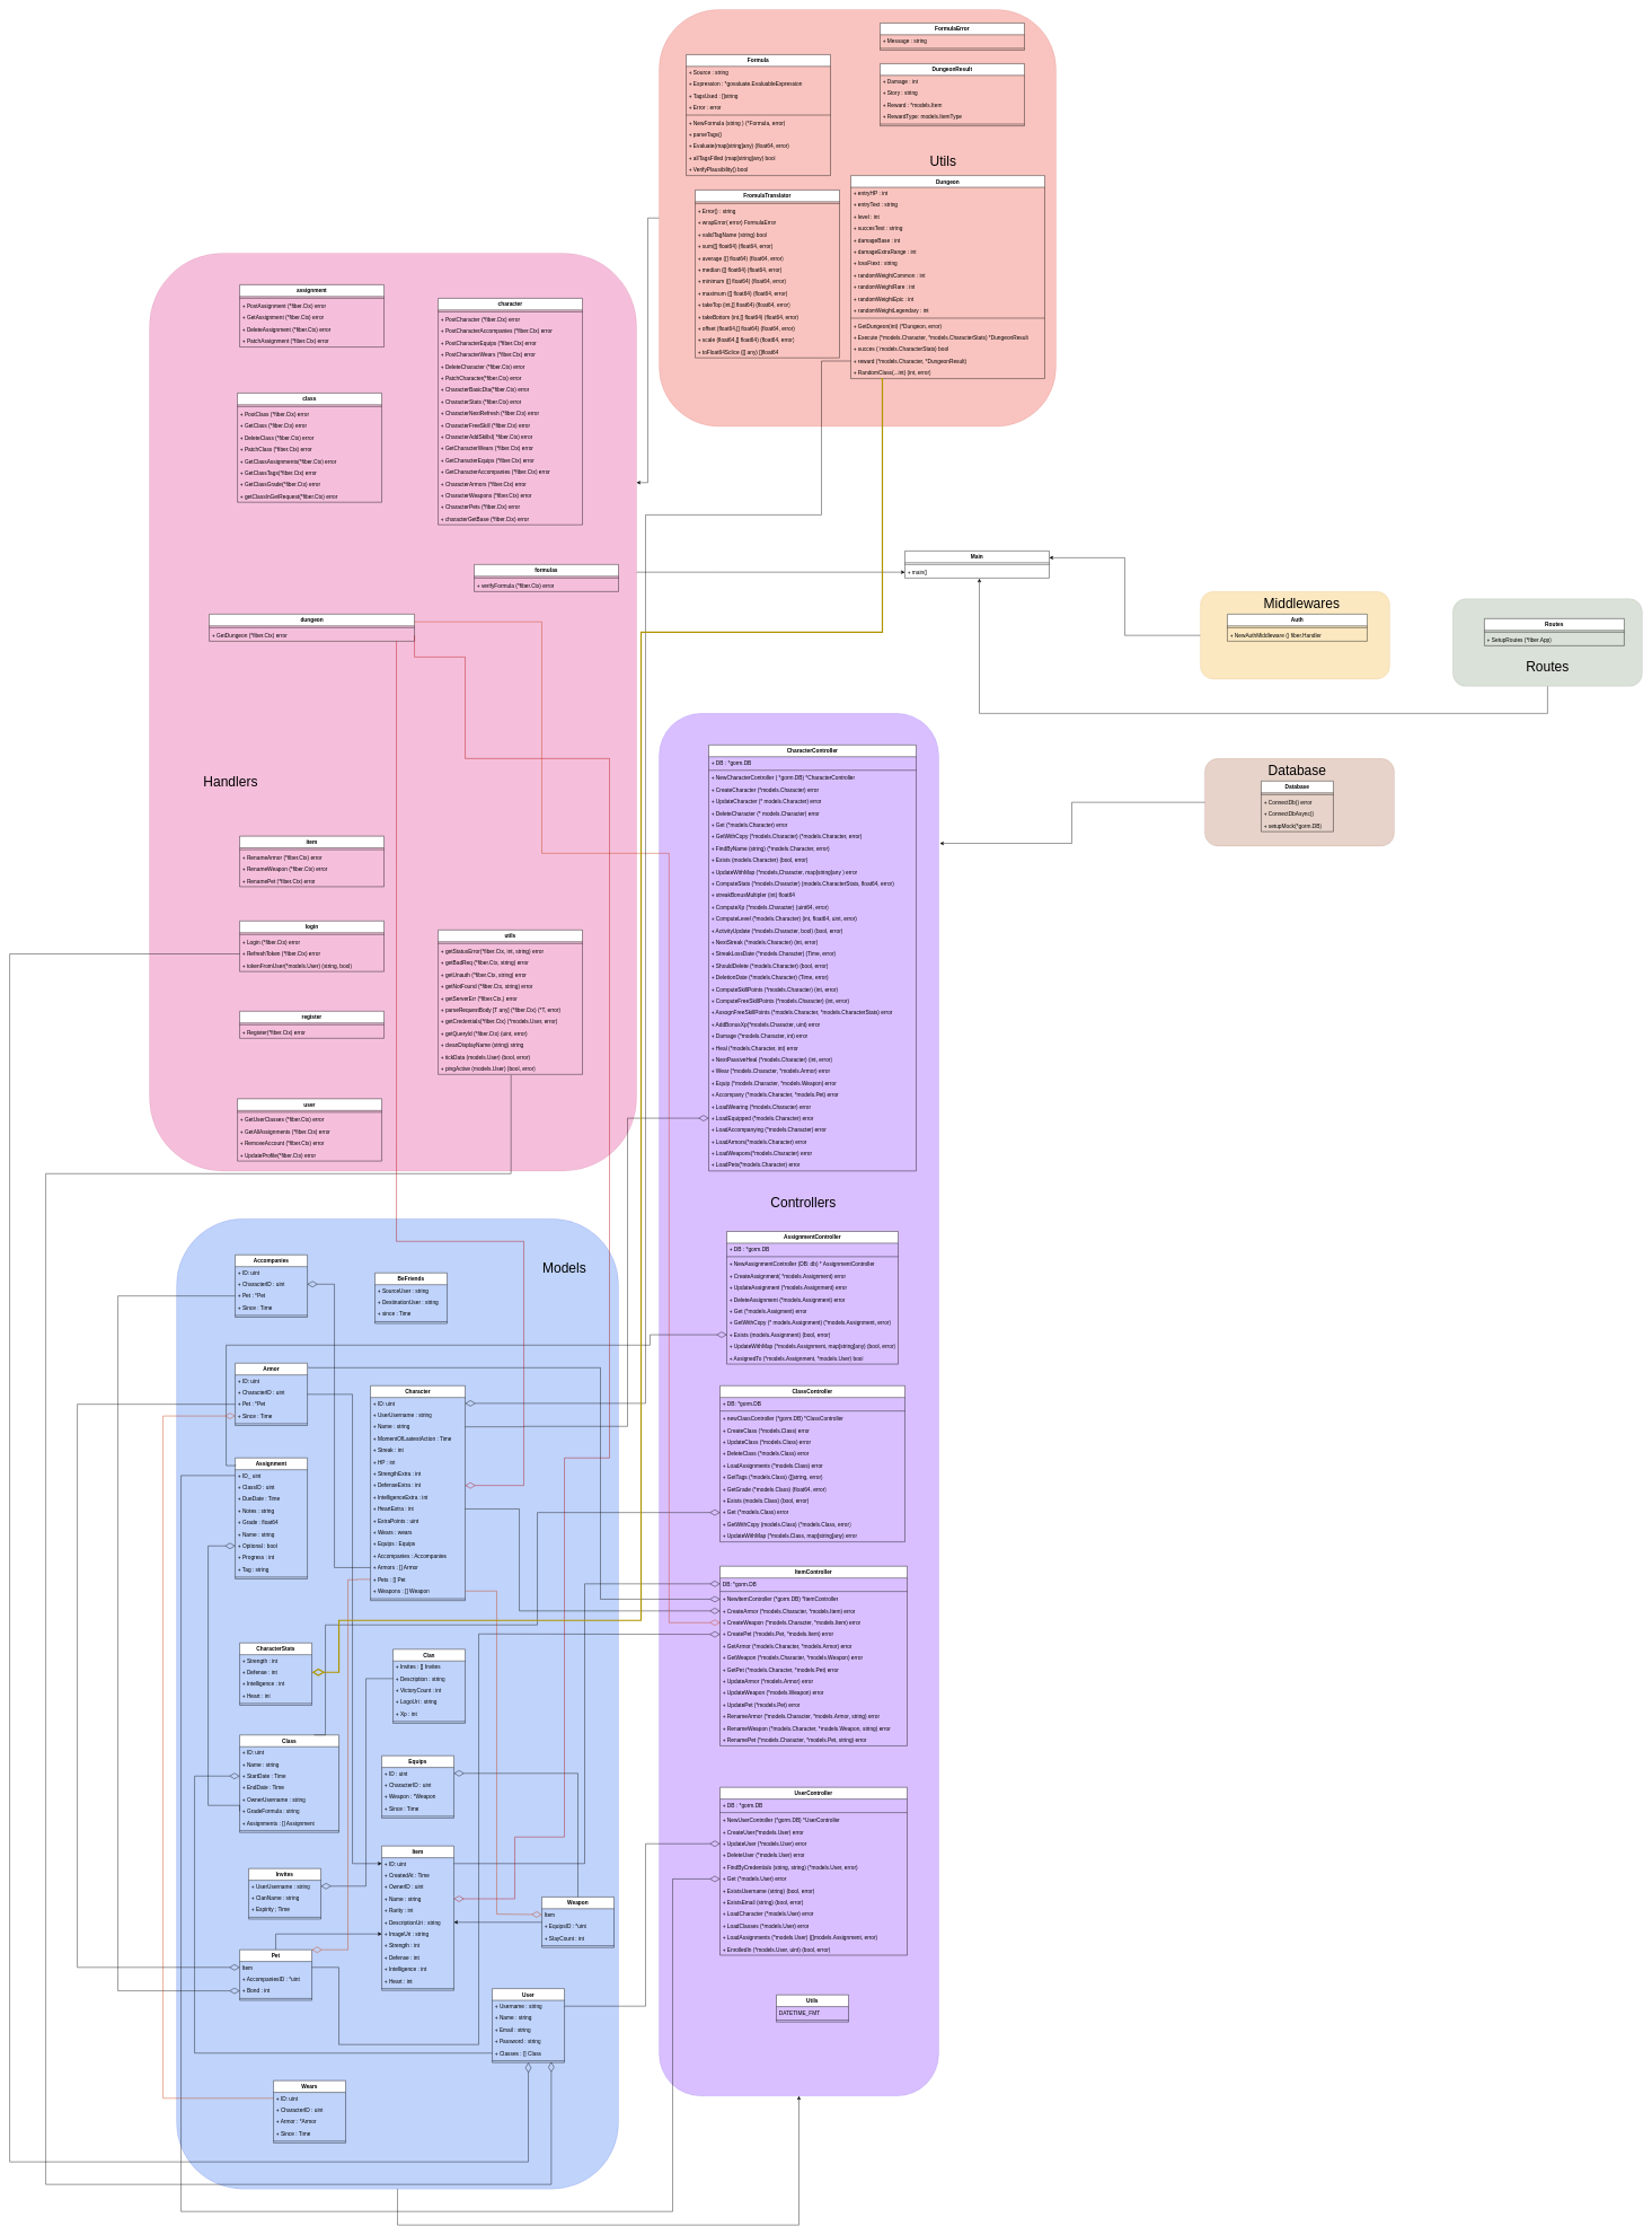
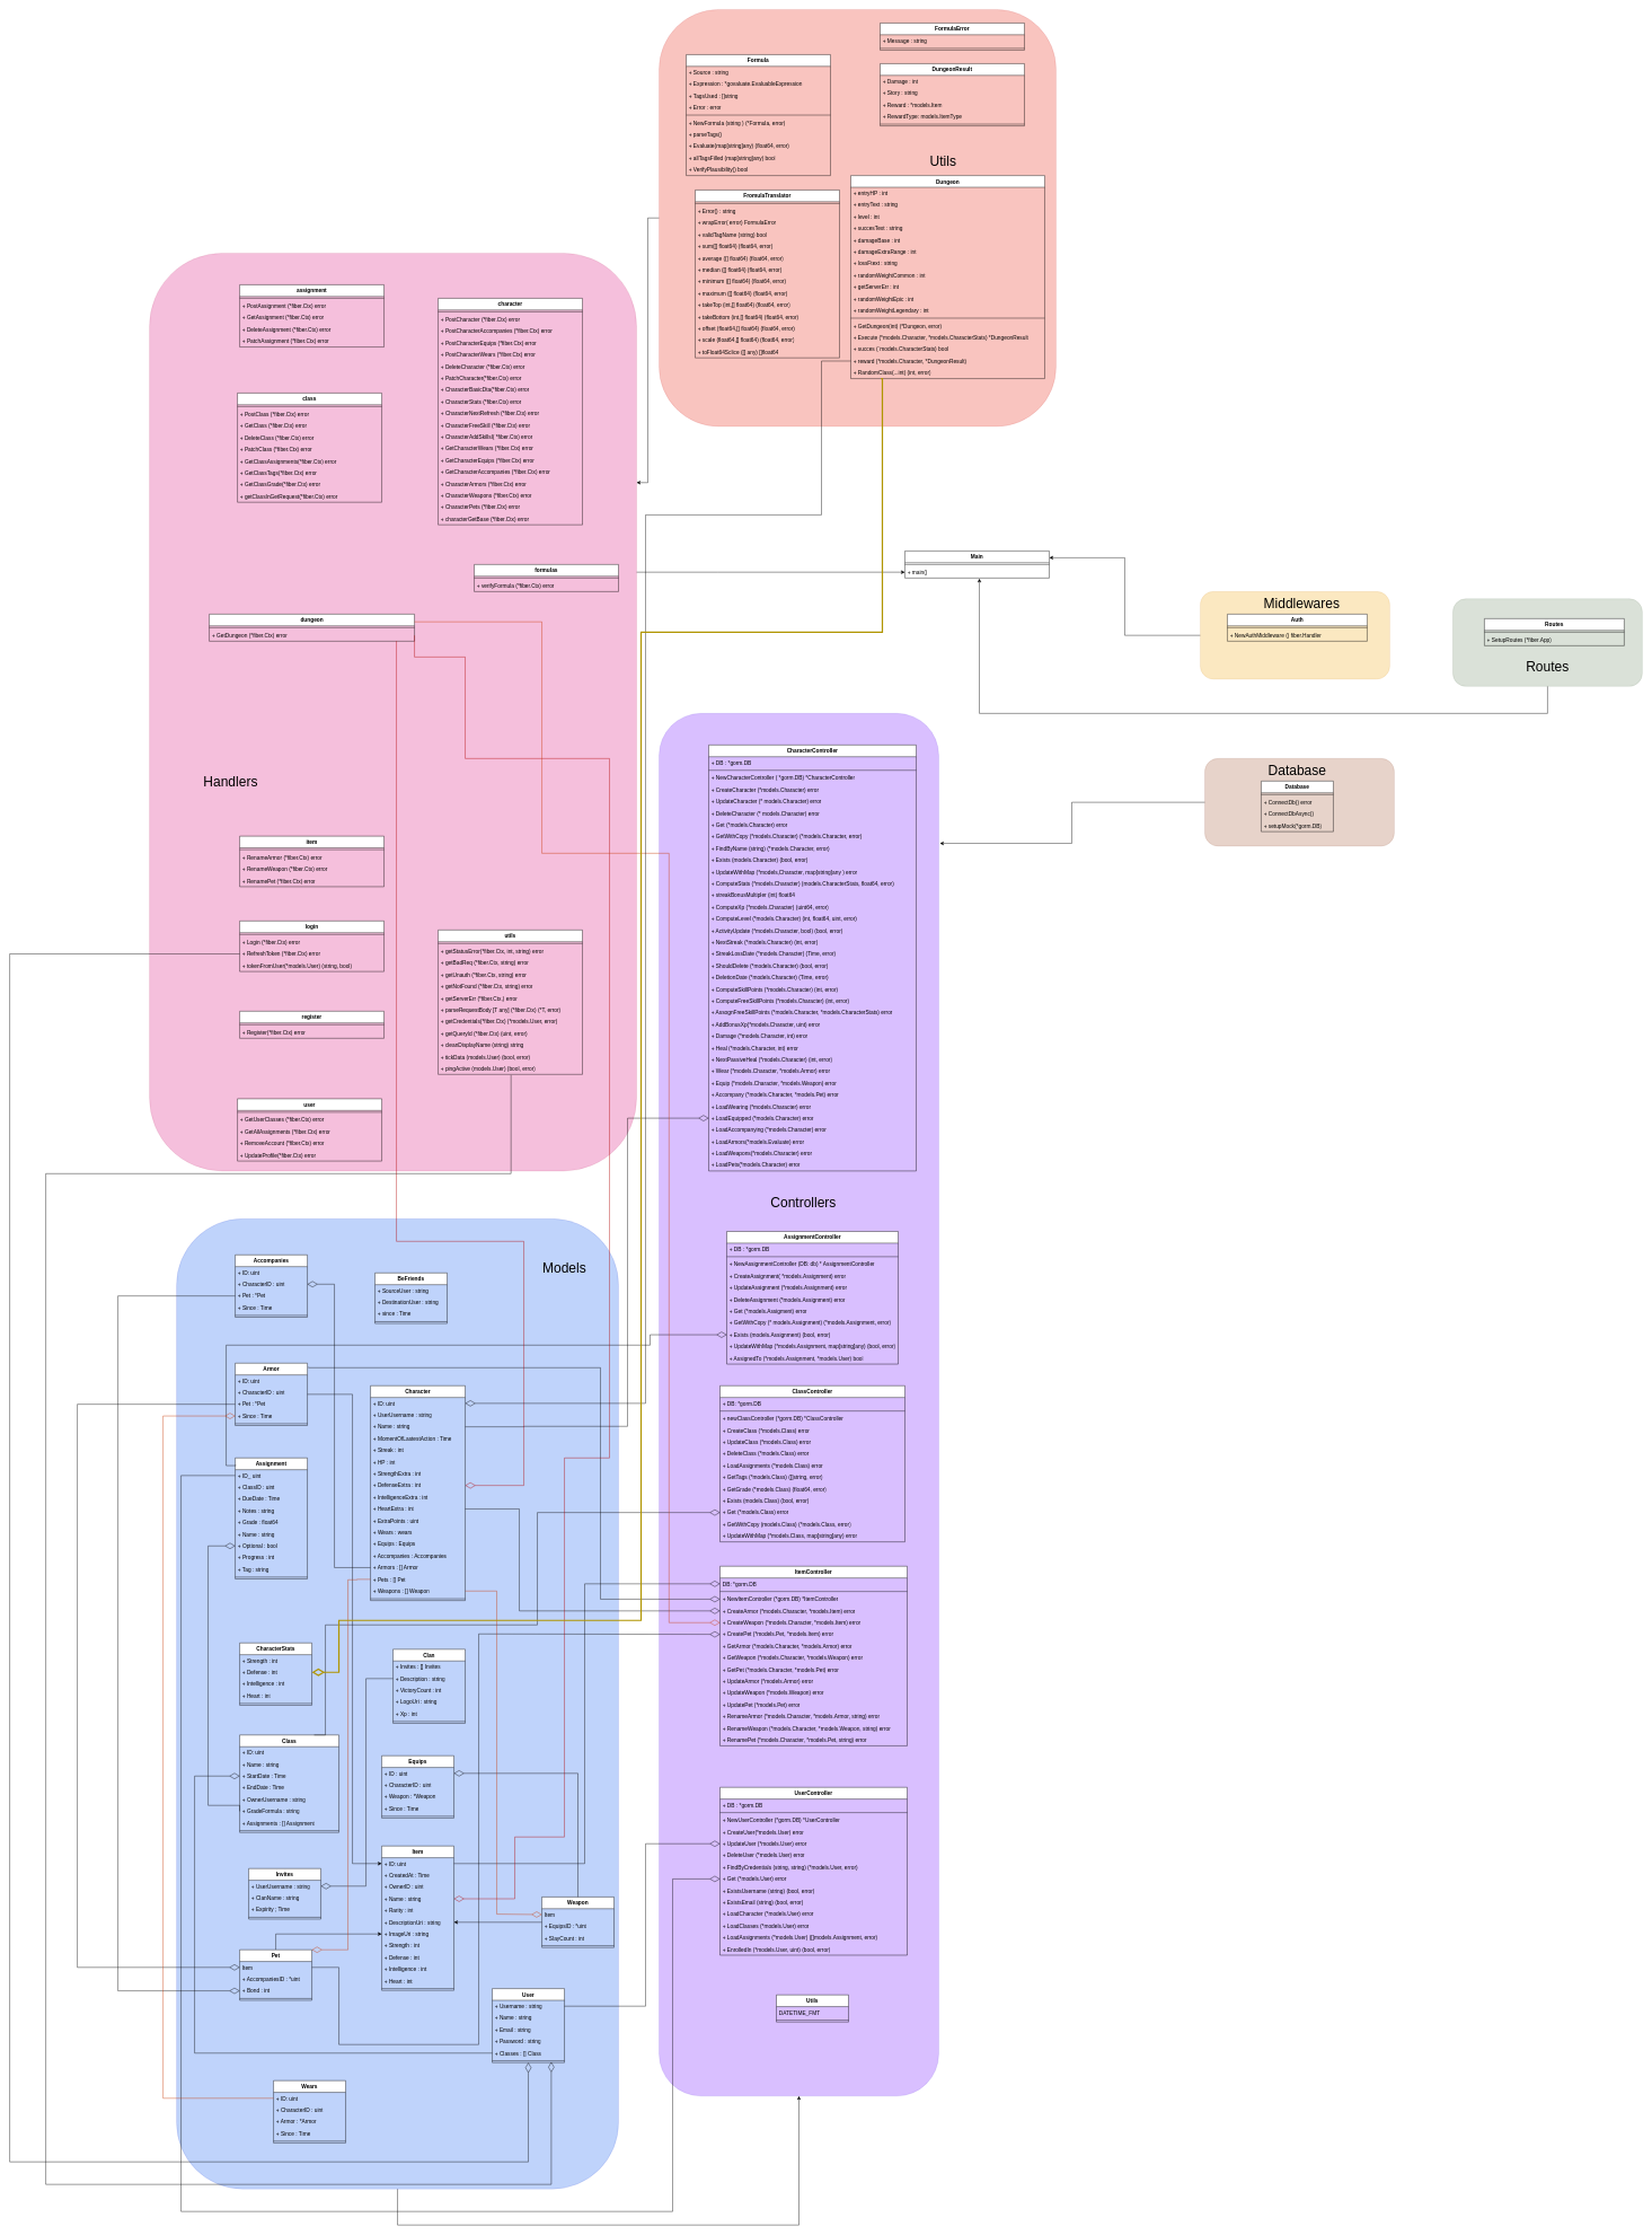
- <mxCell id="388" value="+ randomWeightRare : int" style="text;strokeColor=none;fillColor=none;align=left;verticalAlign=top;spacingLeft=4;spacingRight=4;overflow=hidden;rotatable=0;points=[[0,0.5],[1,0.5]];portConstraint=eastwest;whiteSpace=wrap;html=1;" vertex="1" parent="379"><mxGeometry y="234" width="430" height="26" as="geometry" /></mxCell>
+ <mxCell id="388" value="+ getServerErr : int" style="text;strokeColor=none;fillColor=none;align=left;verticalAlign=top;spacingLeft=4;spacingRight=4;overflow=hidden;rotatable=0;points=[[0,0.5],[1,0.5]];portConstraint=eastwest;whiteSpace=wrap;html=1;" vertex="1" parent="379"><mxGeometry y="234" width="430" height="26" as="geometry" /></mxCell>
- <mxCell id="167" value="+ LoadArmors(*models.Character) error" style="text;strokeColor=none;fillColor=none;align=left;verticalAlign=top;spacingLeft=4;spacingRight=4;overflow=hidden;rotatable=0;points=[[0,0.5],[1,0.5]];portConstraint=eastwest;whiteSpace=wrap;html=1;" vertex="1" parent="133"><mxGeometry y="866" width="460" height="26" as="geometry" /></mxCell>
+ <mxCell id="167" value="+ LoadArmors(*models.Evaluate) error" style="text;strokeColor=none;fillColor=none;align=left;verticalAlign=top;spacingLeft=4;spacingRight=4;overflow=hidden;rotatable=0;points=[[0,0.5],[1,0.5]];portConstraint=eastwest;whiteSpace=wrap;html=1;" vertex="1" parent="133"><mxGeometry y="866" width="460" height="26" as="geometry" /></mxCell>
